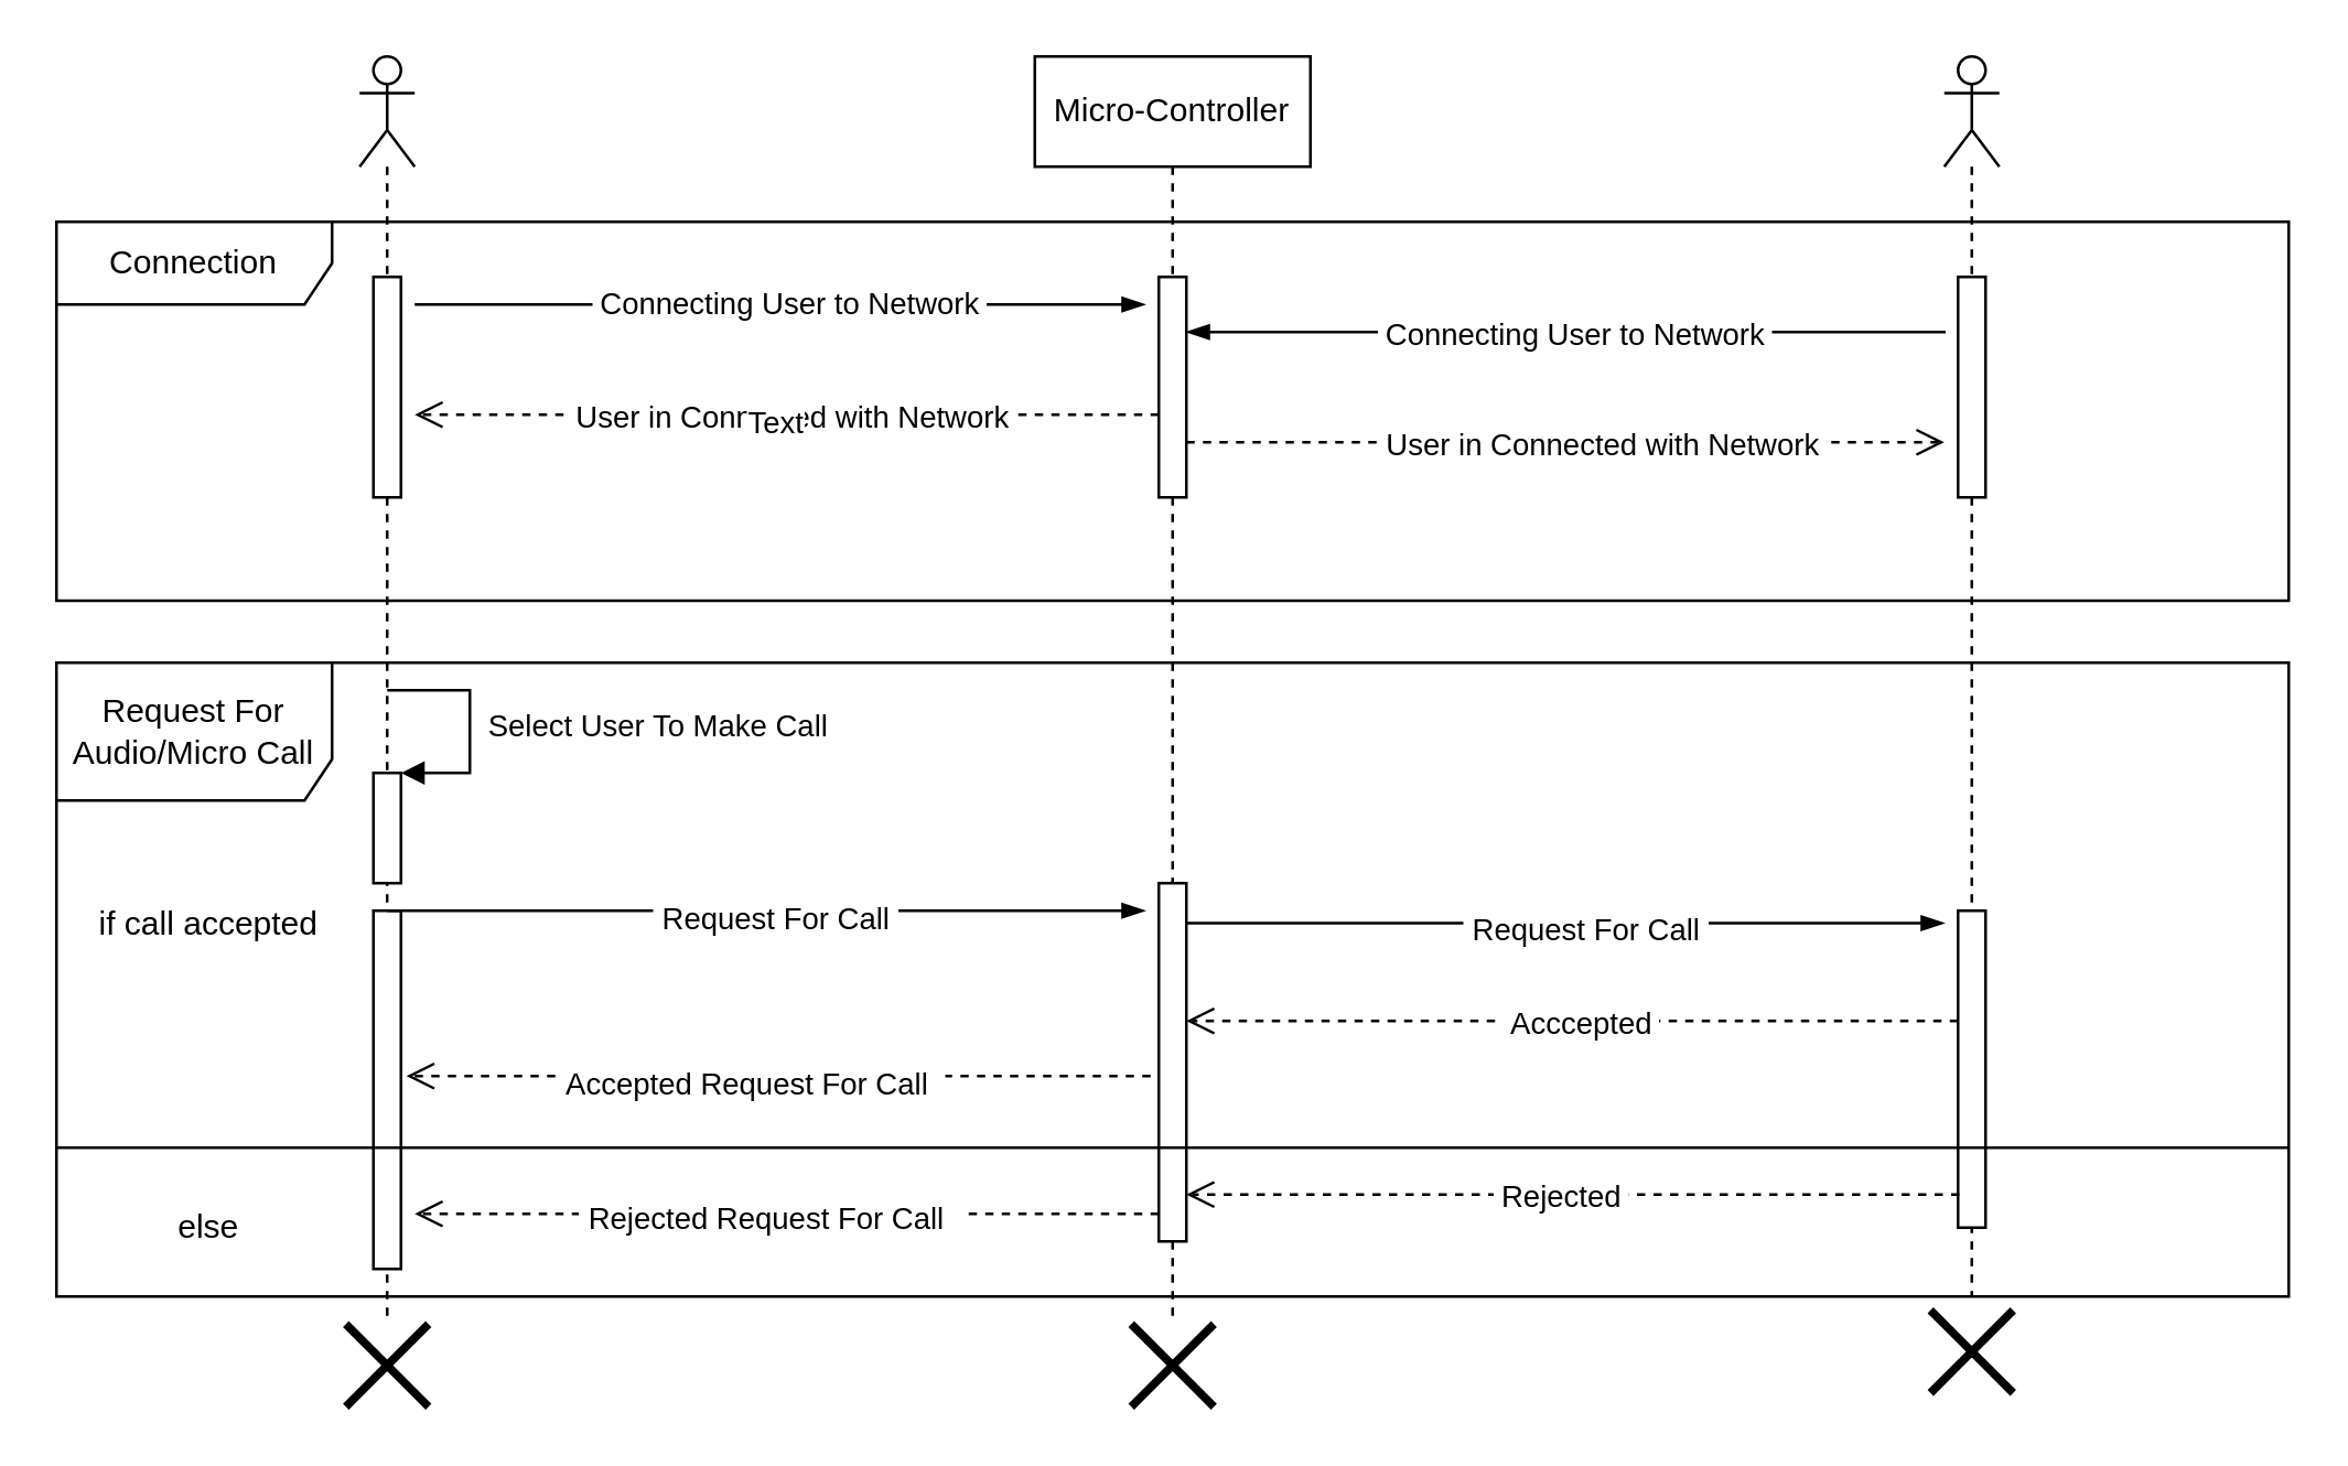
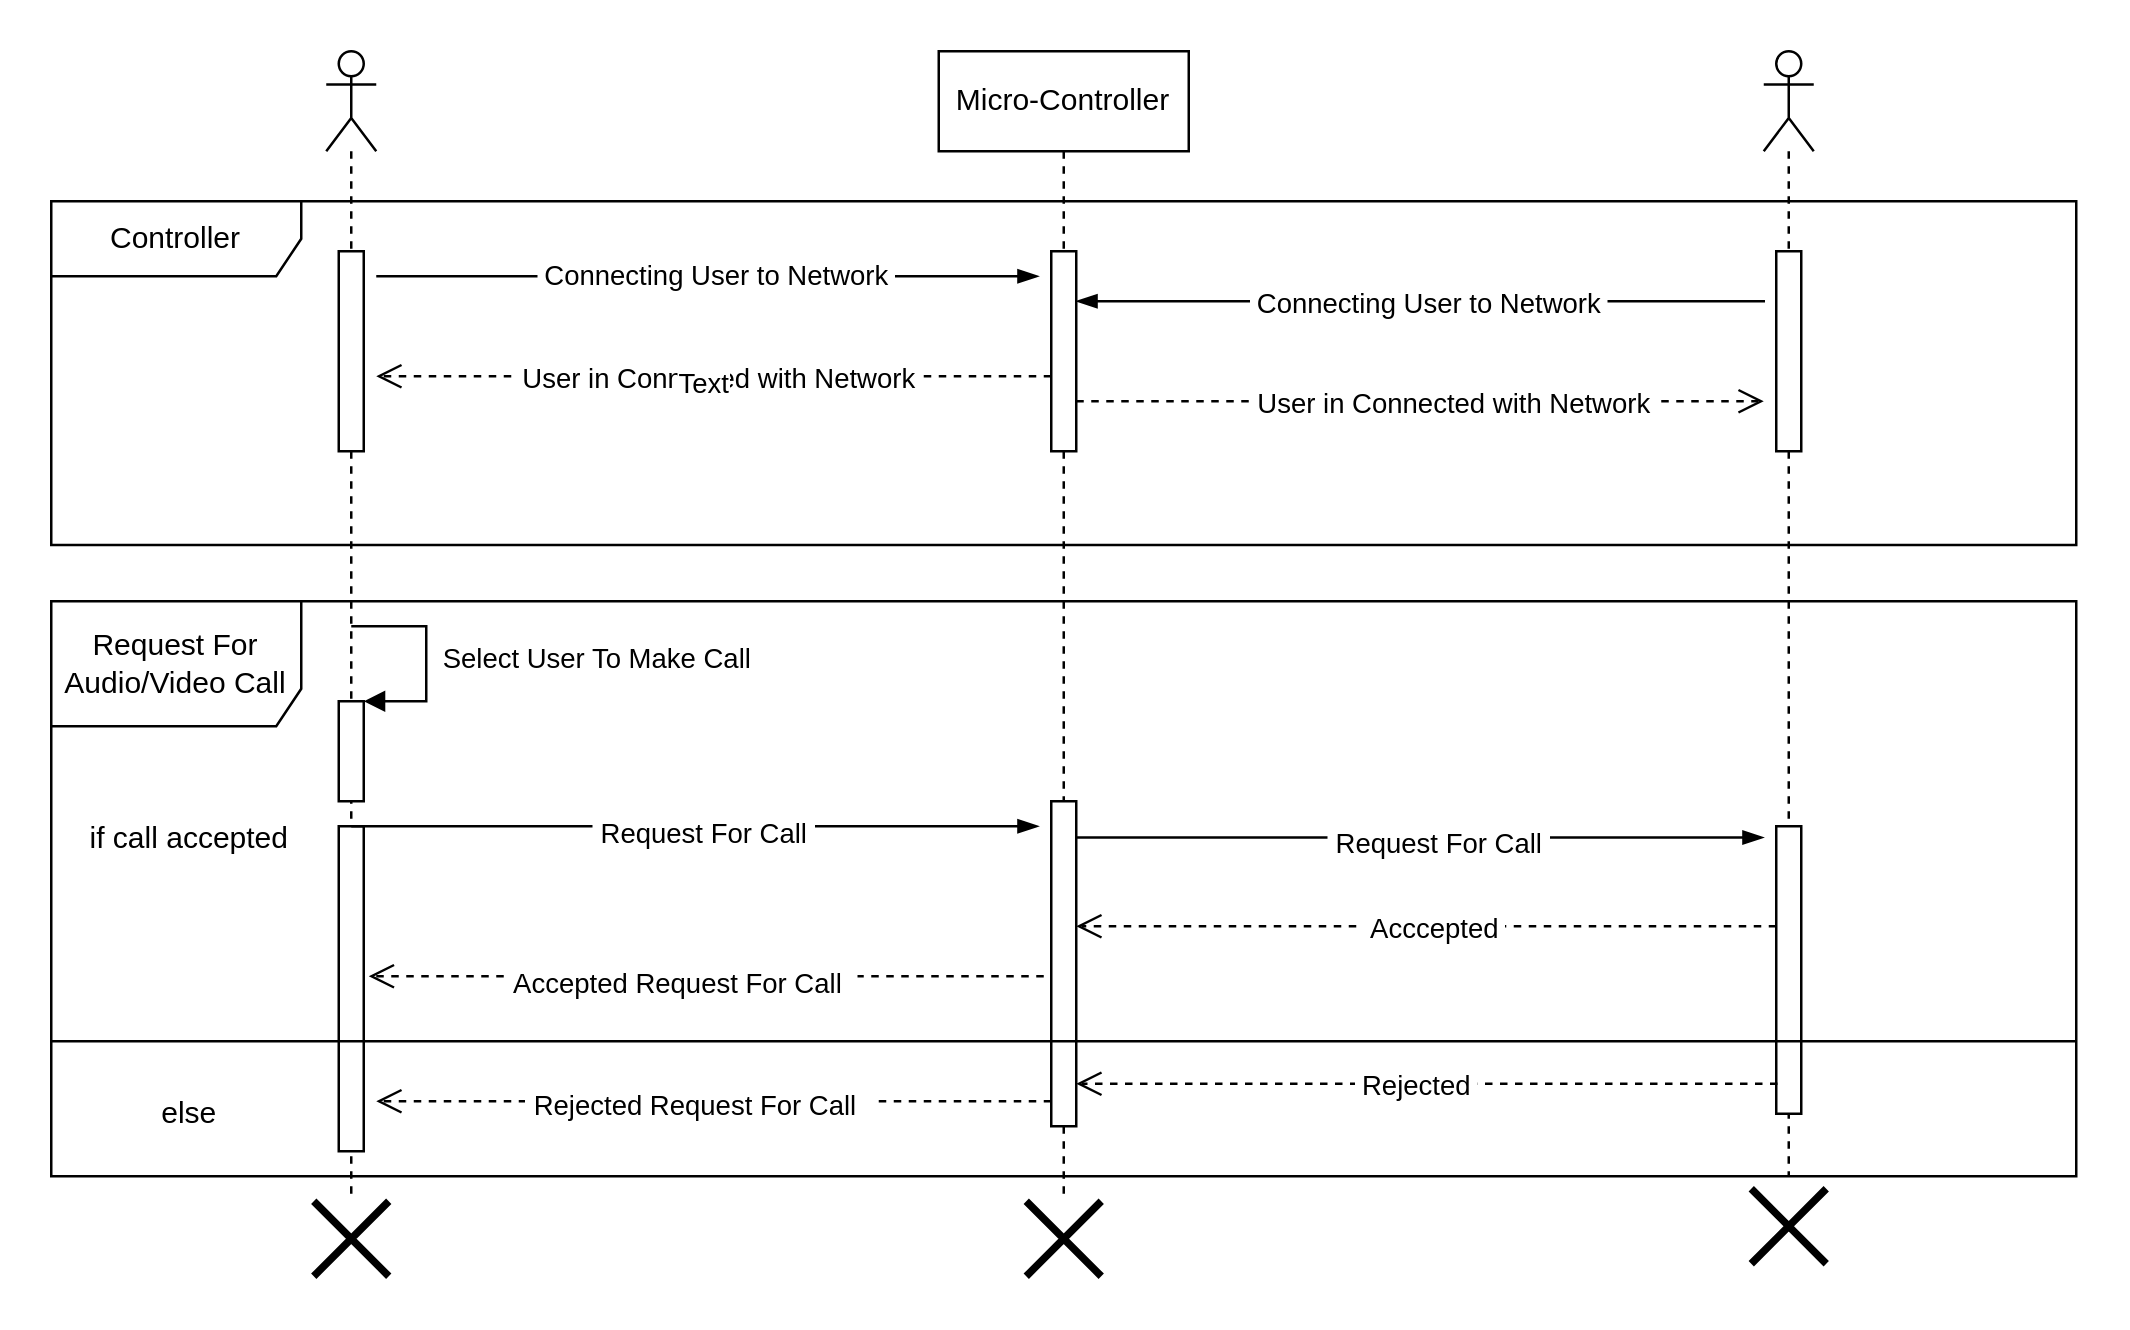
- <mxCell id="22" value="Connection" style="shape=umlFrame;whiteSpace=wrap;html=1;pointerEvents=0;width=100;height=30;" parent="1" vertex="1"><mxGeometry x="20" y="80" width="810" height="137.5" as="geometry" /></mxCell>
+ <mxCell id="22" value="Controller" style="shape=umlFrame;whiteSpace=wrap;html=1;pointerEvents=0;width=100;height=30;" parent="1" vertex="1"><mxGeometry x="20" y="80" width="810" height="137.5" as="geometry" /></mxCell>
- <mxCell id="33" value="Request For &lt;br&gt;Audio/Micro Call" style="shape=umlFrame;whiteSpace=wrap;html=1;pointerEvents=0;width=100;height=50;" vertex="1" parent="1"><mxGeometry x="20" y="240" width="810" height="230" as="geometry" /></mxCell>
+ <mxCell id="33" value="Request For &lt;br&gt;Audio/Video Call" style="shape=umlFrame;whiteSpace=wrap;html=1;pointerEvents=0;width=100;height=50;" vertex="1" parent="1"><mxGeometry x="20" y="240" width="810" height="230" as="geometry" /></mxCell>
